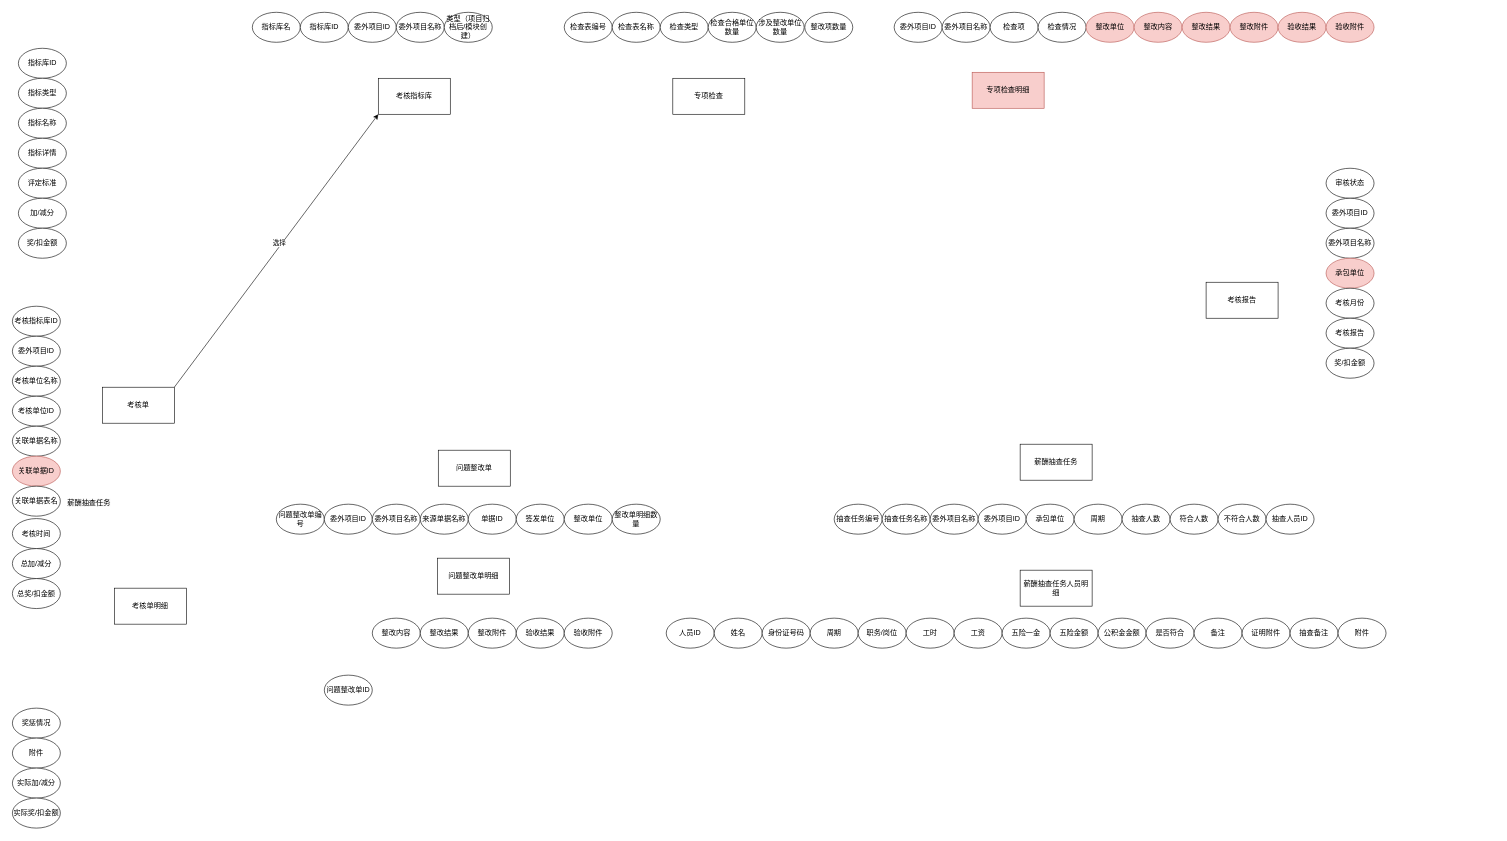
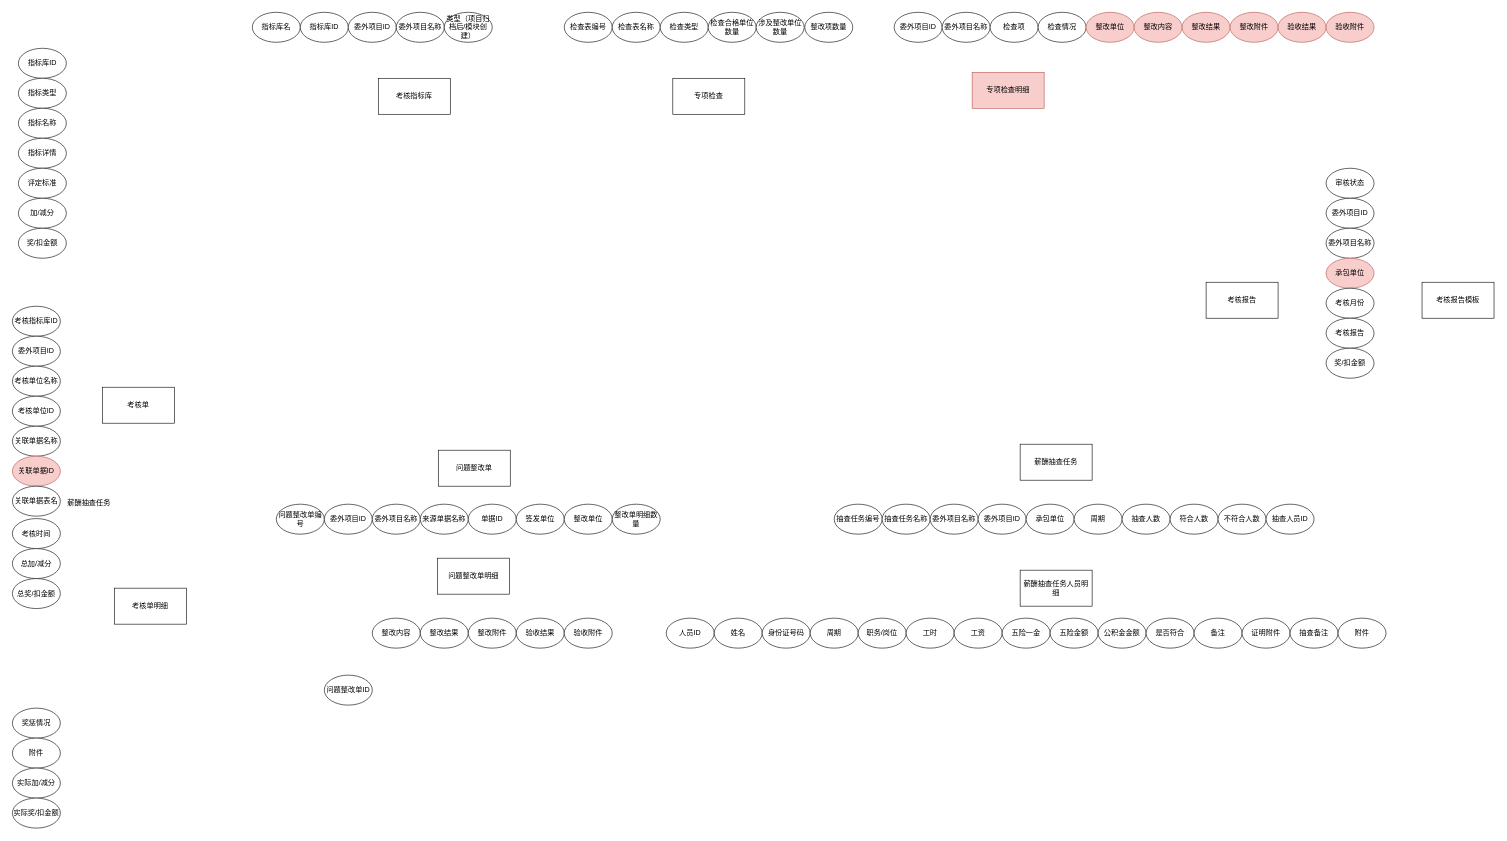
- <mxCell id="8" style="rounded=0;orthogonalLoop=1;jettySize=auto;html=1;exitX=1;exitY=0;exitDx=0;exitDy=0;entryX=0;entryY=1;entryDx=0;entryDy=0;" edge="1" parent="1" source="10" target="2"><mxGeometry relative="1" as="geometry" /></mxCell>
- <mxCell id="9" value="选择" style="edgeLabel;html=1;align=center;verticalAlign=middle;resizable=0;points=[];" vertex="1" connectable="0" parent="8"><mxGeometry x="0.047" y="4" relative="1" as="geometry"><mxPoint as="offset" /></mxGeometry></mxCell>
+ <mxCell id="7" value="考核报告模板" style="rounded=0;whiteSpace=wrap;html=1;" vertex="1" parent="1"><mxGeometry x="2370" y="470" width="120" height="60" as="geometry" /></mxCell>
